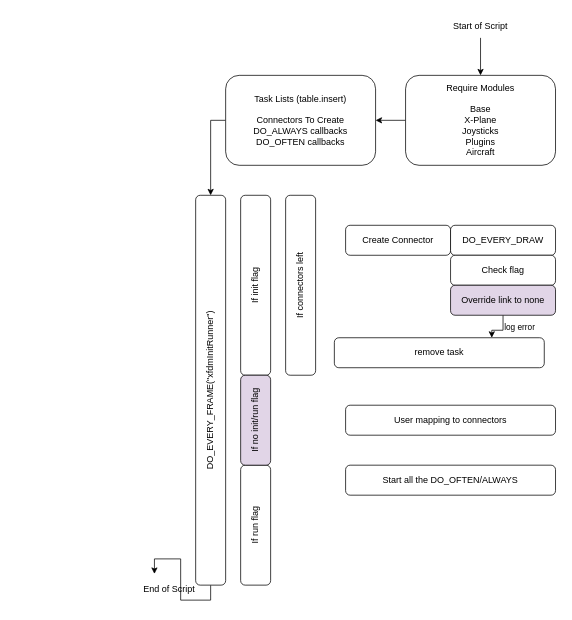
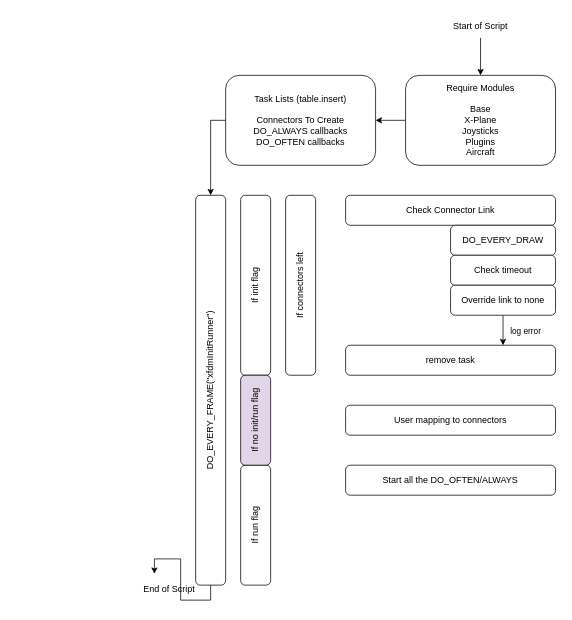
+ <mxCell id="6" value="Check Connector Link" style="rounded=1;whiteSpace=wrap;html=1;" vertex="1" parent="1"><mxGeometry x="460" y="260" width="280" height="40" as="geometry" /></mxCell>
- <mxCell id="5" value="Create Connector" style="rounded=1;whiteSpace=wrap;html=1;" vertex="1" parent="1"><mxGeometry x="460" y="300" width="140" height="40" as="geometry" /></mxCell>
- <mxCell id="18" value="Check flag" style="rounded=1;whiteSpace=wrap;html=1;" vertex="1" parent="1"><mxGeometry x="600" y="340" width="140" height="40" as="geometry" /></mxCell>
+ <mxCell id="18" value="Check timeout" style="rounded=1;whiteSpace=wrap;html=1;" vertex="1" parent="1"><mxGeometry x="600" y="340" width="140" height="40" as="geometry" /></mxCell>
- <mxCell id="22" value="Override link to none" style="rounded=1;whiteSpace=wrap;html=1;fillColor=#e1d5e7;" vertex="1" parent="1"><mxGeometry x="600" y="380" width="140" height="40" as="geometry" /></mxCell>
+ <mxCell id="22" value="Override link to none" style="rounded=1;whiteSpace=wrap;html=1;" vertex="1" parent="1"><mxGeometry x="600" y="380" width="140" height="40" as="geometry" /></mxCell>
- <mxCell id="16" value="remove task" style="rounded=1;whiteSpace=wrap;html=1;" vertex="1" parent="1"><mxGeometry x="445" y="450" width="280" height="40" as="geometry" /></mxCell>
+ <mxCell id="16" value="remove task" style="rounded=1;whiteSpace=wrap;html=1;" vertex="1" parent="1"><mxGeometry x="460" y="460" width="280" height="40" as="geometry" /></mxCell>
